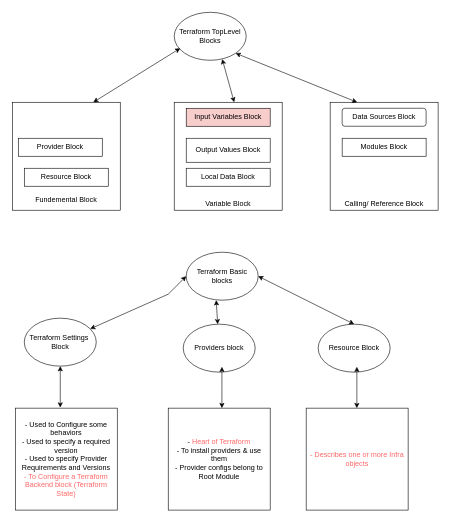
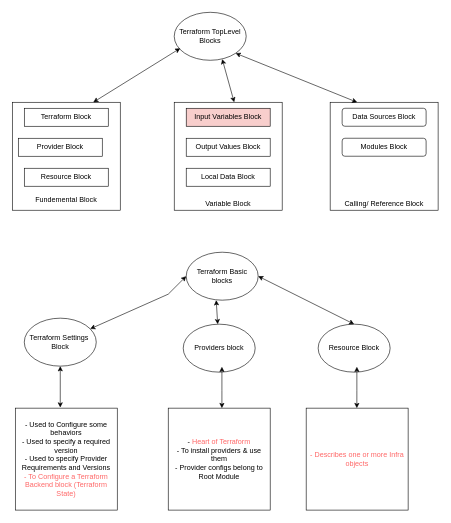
+ <mxCell id="6" value="Terraform Block" style="rounded=0;whiteSpace=wrap;html=1;" vertex="1" parent="1"><mxGeometry x="40" y="180" width="140" height="30" as="geometry" /></mxCell>
- <mxCell id="13" value="Modules Block" style="rounded=0;whiteSpace=wrap;html=1;" vertex="1" parent="1"><mxGeometry x="570" y="230" width="140" height="30" as="geometry" /></mxCell>
+ <mxCell id="13" value="Modules Block" style="whiteSpace=wrap;html=1;rounded=1;" vertex="1" parent="1"><mxGeometry x="570" y="230" width="140" height="30" as="geometry" /></mxCell>
- <mxCell id="10" value="Output Values Block" style="rounded=0;whiteSpace=wrap;html=1;" vertex="1" parent="1"><mxGeometry x="310" y="230" width="140" height="40" as="geometry" /></mxCell>
+ <mxCell id="10" value="Output Values Block" style="rounded=0;whiteSpace=wrap;html=1;" vertex="1" parent="1"><mxGeometry x="310" y="230" width="140" height="30" as="geometry" /></mxCell>
